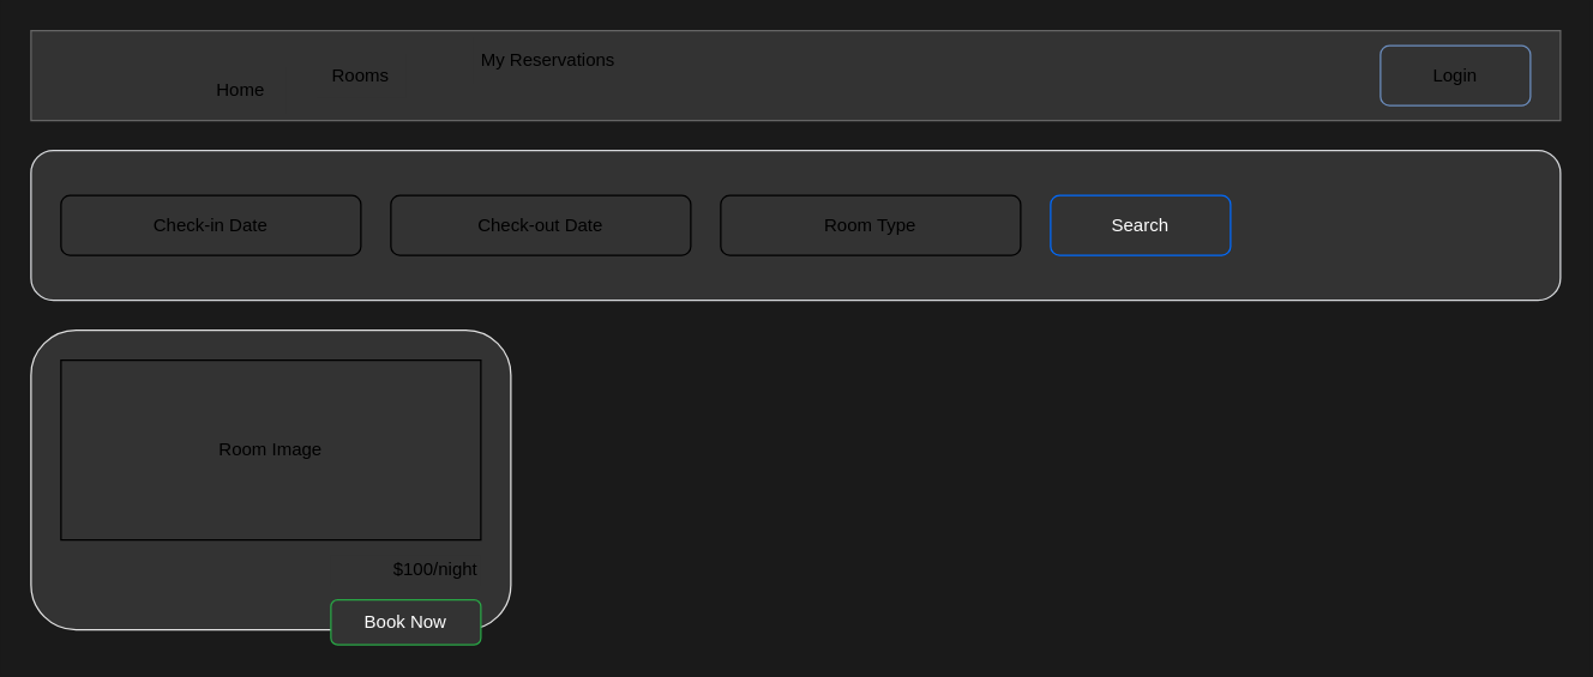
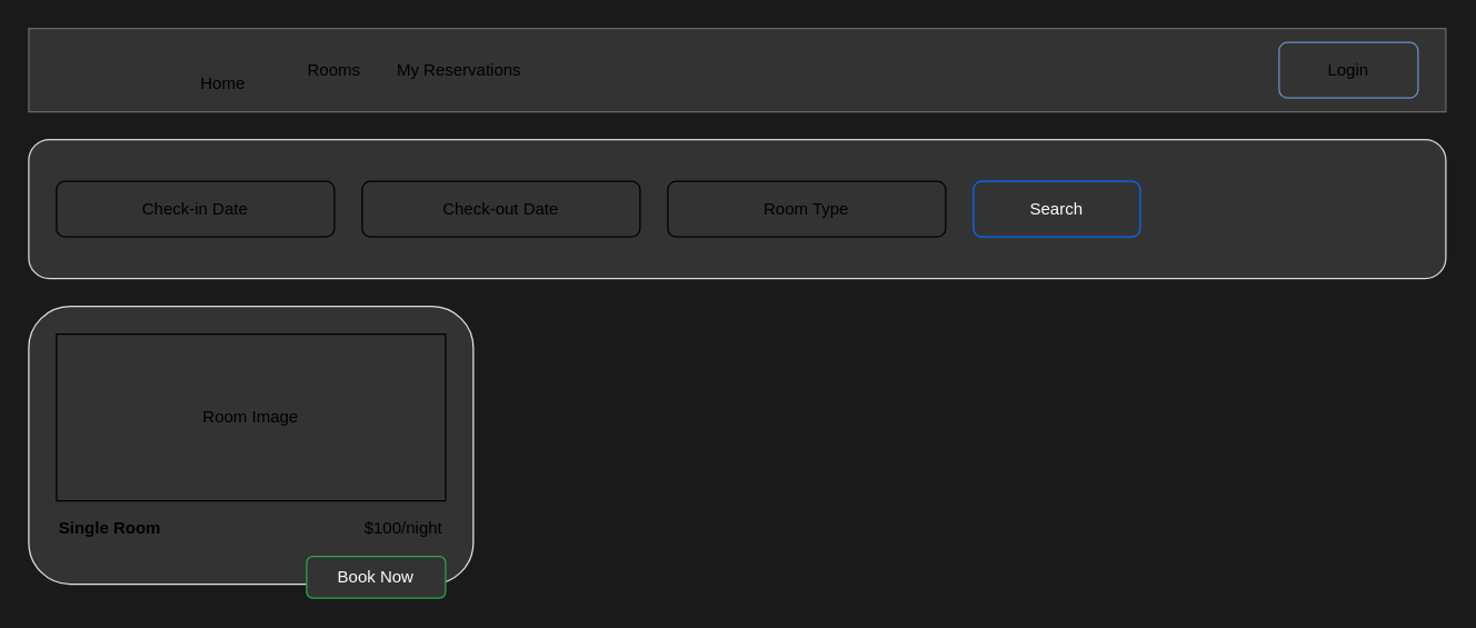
- <mxCell id="5" value="My Reservations" style="text;html=1;strokeColor=none;fillColor=#333333;align=center;verticalAlign=middle;whiteSpace=wrap;rounded=0;" parent="1" vertex="1"><mxGeometry x="315" y="25" width="100" height="30" as="geometry" /></mxCell>
+ <mxCell id="5" value="My Reservations" style="text;html=1;strokeColor=none;fillColor=#333333;align=center;verticalAlign=middle;whiteSpace=wrap;rounded=0;" parent="1" vertex="1"><mxGeometry x="280" y="35" width="100" height="30" as="geometry" /></mxCell>
+ <mxCell id="14" value="Single Room" style="text;html=1;strokeColor=none;fillColor=#333333;align=left;verticalAlign=middle;whiteSpace=wrap;rounded=0;fontStyle=1;" parent="1" vertex="1"><mxGeometry x="40" y="370" width="100" height="20" as="geometry" /></mxCell>
